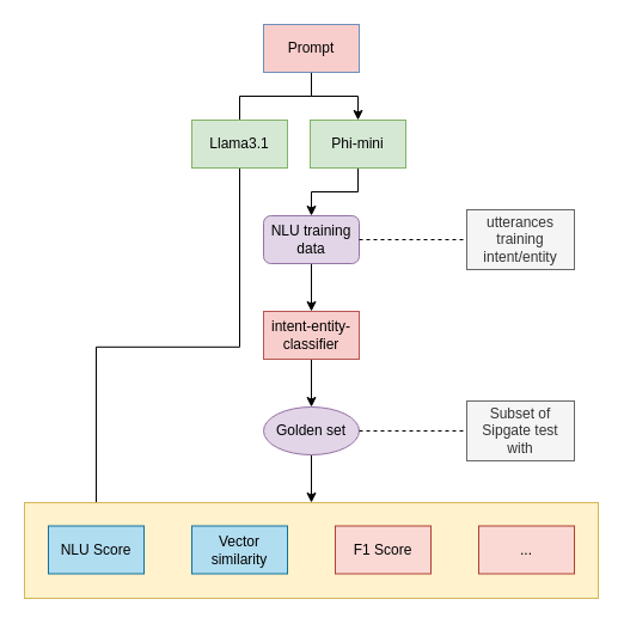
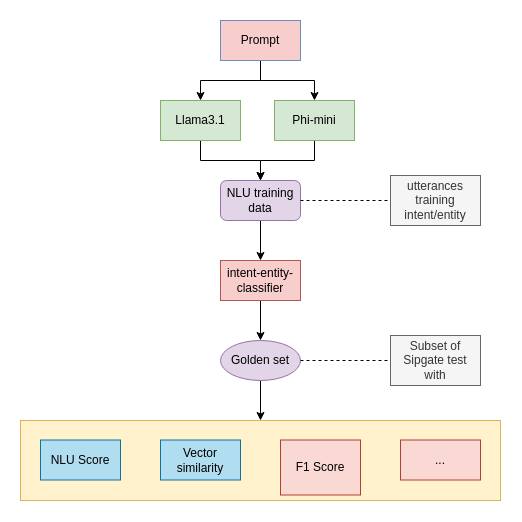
- <mxCell id="2" style="edgeStyle=orthogonalEdgeStyle;rounded=0;orthogonalLoop=1;jettySize=auto;html=1;exitX=0.5;exitY=1;exitDx=0;exitDy=0;entryX=0.5;entryY=0;entryDx=0;entryDy=0;endArrow=none;" edge="1" parent="1" source="4" target="6"><mxGeometry relative="1" as="geometry" /></mxCell>
+ <mxCell id="2" style="edgeStyle=orthogonalEdgeStyle;rounded=0;orthogonalLoop=1;jettySize=auto;html=1;exitX=0.5;exitY=1;exitDx=0;exitDy=0;entryX=0.5;entryY=0;entryDx=0;entryDy=0;" edge="1" parent="1" source="4" target="6"><mxGeometry relative="1" as="geometry" /></mxCell>
- <mxCell id="12" value="Phi-mini" style="rounded=0;whiteSpace=wrap;html=1;fillColor=#d5e8d4;strokeColor=#82b366;" vertex="1" parent="1"><mxGeometry x="259" y="100" width="80" height="40" as="geometry" /></mxCell>
+ <mxCell id="12" value="Phi-mini" style="rounded=0;whiteSpace=wrap;html=1;fillColor=#d5e8d4;strokeColor=#82b366;" vertex="1" parent="1"><mxGeometry x="274" y="100" width="80" height="40" as="geometry" /></mxCell>
- <mxCell id="5" style="edgeStyle=orthogonalEdgeStyle;rounded=0;orthogonalLoop=1;jettySize=auto;html=1;exitX=0.5;exitY=1;exitDx=0;exitDy=0;" edge="1" parent="1" source="6" target="17"><mxGeometry relative="1" as="geometry" /></mxCell>
+ <mxCell id="5" style="edgeStyle=orthogonalEdgeStyle;rounded=0;orthogonalLoop=1;jettySize=auto;html=1;exitX=0.5;exitY=1;exitDx=0;exitDy=0;entryX=0.5;entryY=0;entryDx=0;entryDy=0;" edge="1" parent="1" source="6" target="8"><mxGeometry relative="1" as="geometry" /></mxCell>
- <mxCell id="19" value="F1 Score" style="rounded=0;whiteSpace=wrap;html=1;fillColor=#fad9d5;strokeColor=#ae4132;" vertex="1" parent="15"><mxGeometry x="260" y="19.5" width="80" height="40" as="geometry" /></mxCell>
+ <mxCell id="19" value="F1 Score" style="rounded=0;whiteSpace=wrap;html=1;fillColor=#fad9d5;strokeColor=#ae4132;" vertex="1" parent="15"><mxGeometry x="260" y="19.5" width="80" height="55" as="geometry" /></mxCell>
